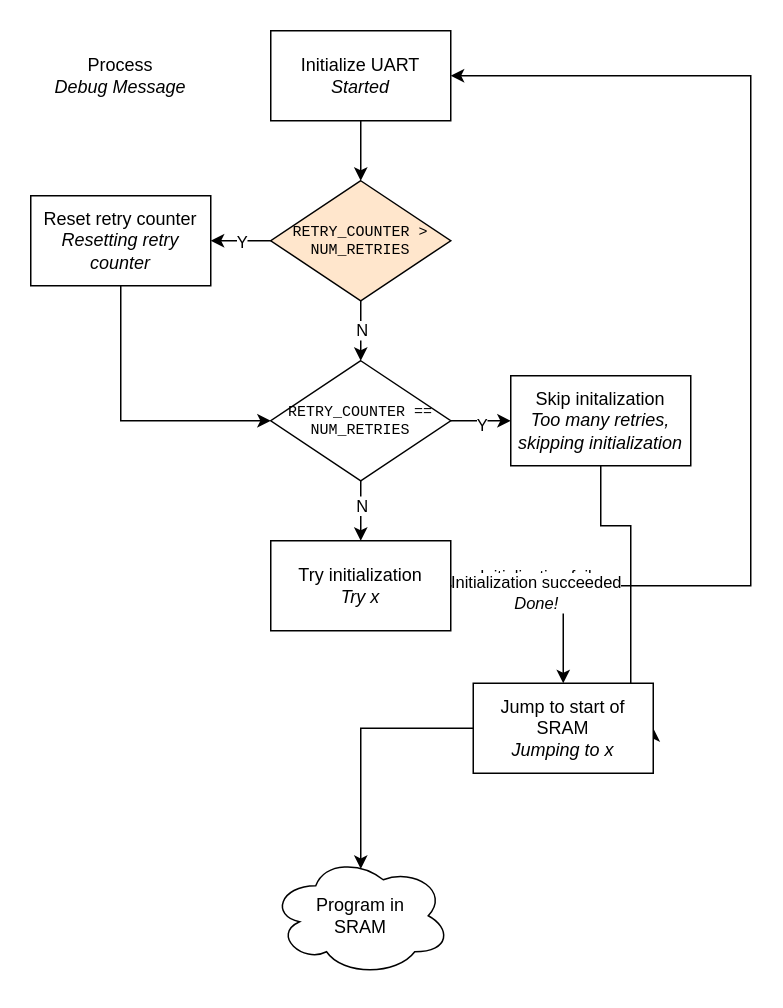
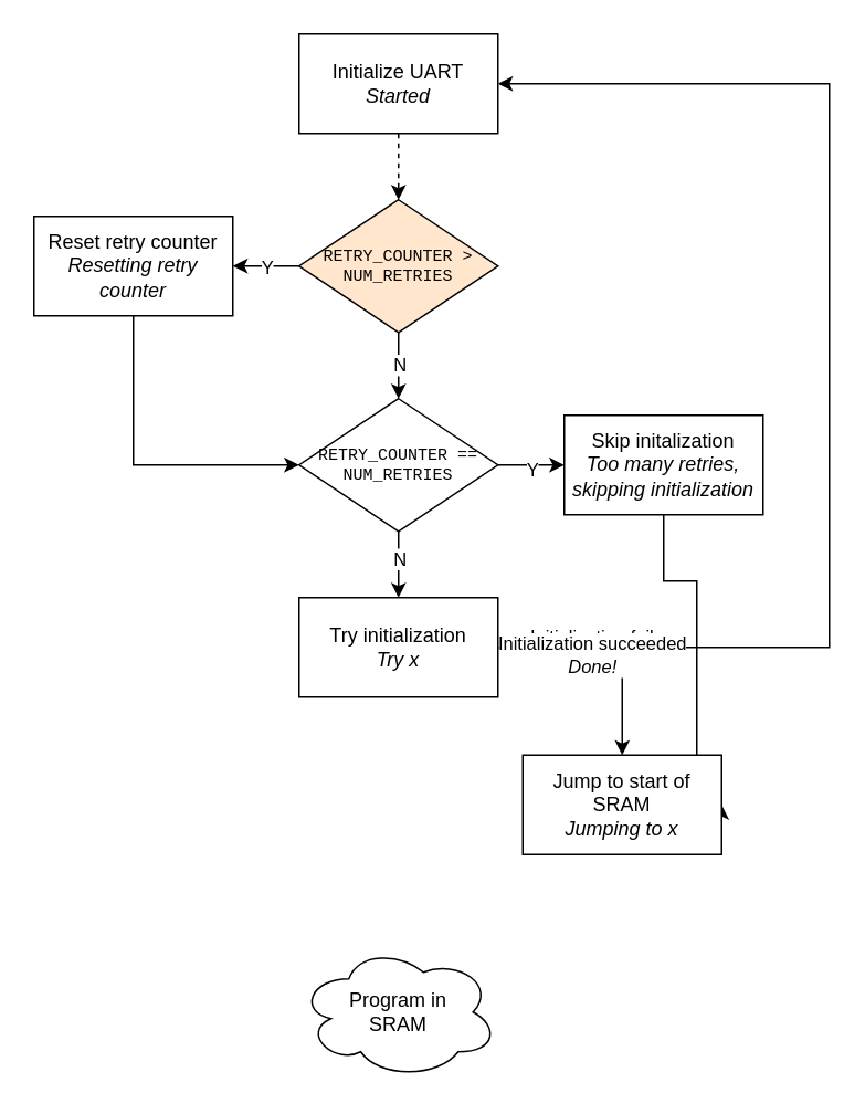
- <mxCell id="26" value="&lt;div&gt;Process&lt;/div&gt;&lt;div&gt;&lt;i&gt;Debug Message&lt;/i&gt;&lt;br&gt;&lt;/div&gt;" style="text;html=1;align=center;verticalAlign=middle;whiteSpace=wrap;rounded=0;" vertex="1" parent="1"><mxGeometry x="30" y="35" width="100" height="30" as="geometry" /></mxCell>
- <mxCell id="2" style="edgeStyle=orthogonalEdgeStyle;rounded=0;orthogonalLoop=1;jettySize=auto;html=1;entryX=0.5;entryY=0;entryDx=0;entryDy=0;" edge="1" parent="1" source="3" target="8"><mxGeometry relative="1" as="geometry" /></mxCell>
+ <mxCell id="2" style="edgeStyle=orthogonalEdgeStyle;rounded=0;orthogonalLoop=1;jettySize=auto;html=1;entryX=0.5;entryY=0;entryDx=0;entryDy=0;dashed=1;" edge="1" parent="1" source="3" target="8"><mxGeometry relative="1" as="geometry" /></mxCell>
- <mxCell id="25" style="edgeStyle=orthogonalEdgeStyle;rounded=0;orthogonalLoop=1;jettySize=auto;html=1;entryX=0.5;entryY=0.11;entryDx=0;entryDy=0;entryPerimeter=0;" edge="1" parent="1" source="23" target="24"><mxGeometry relative="1" as="geometry" /></mxCell>
